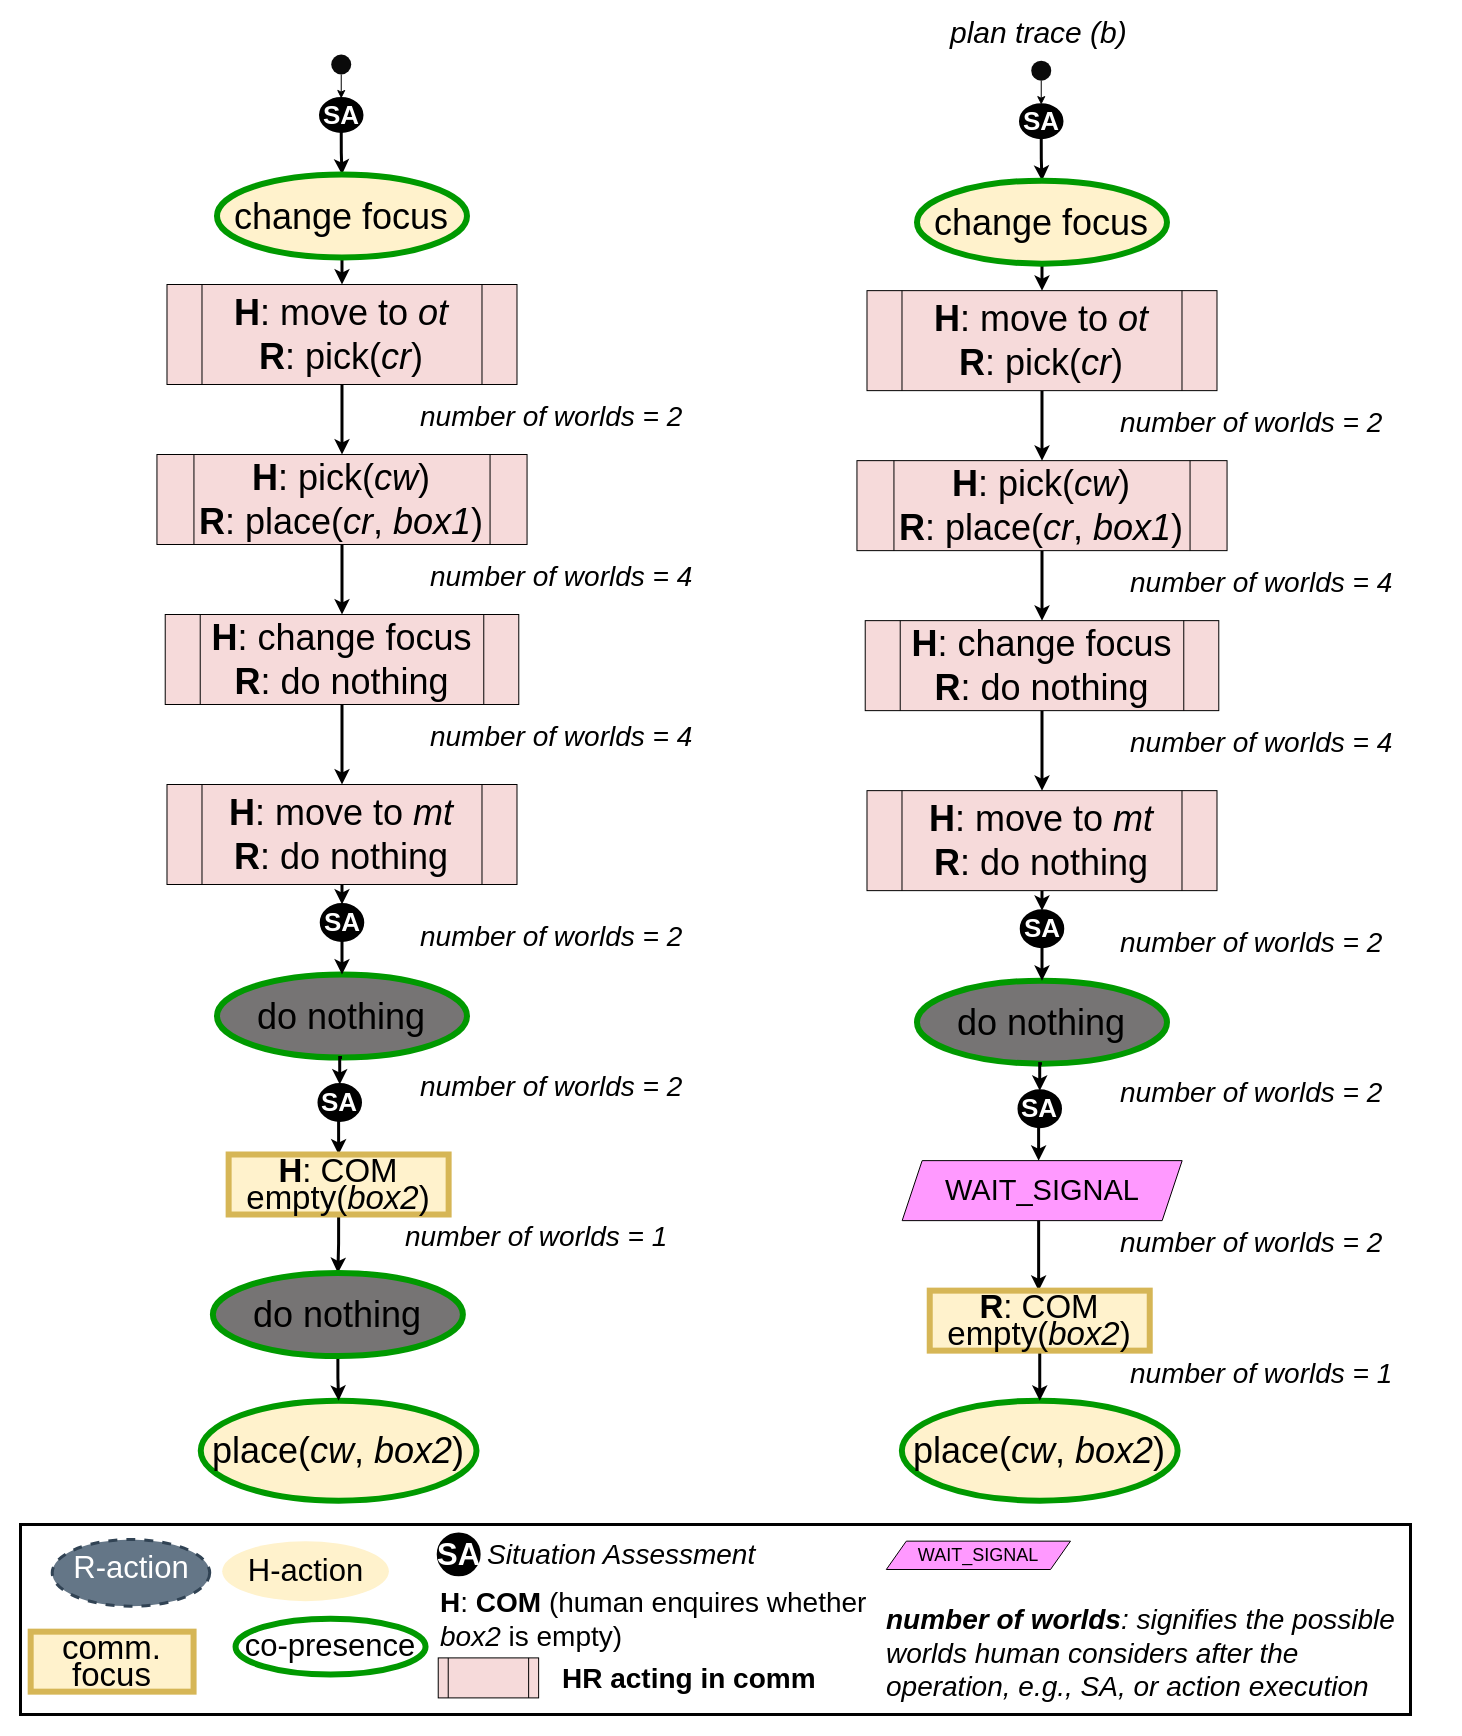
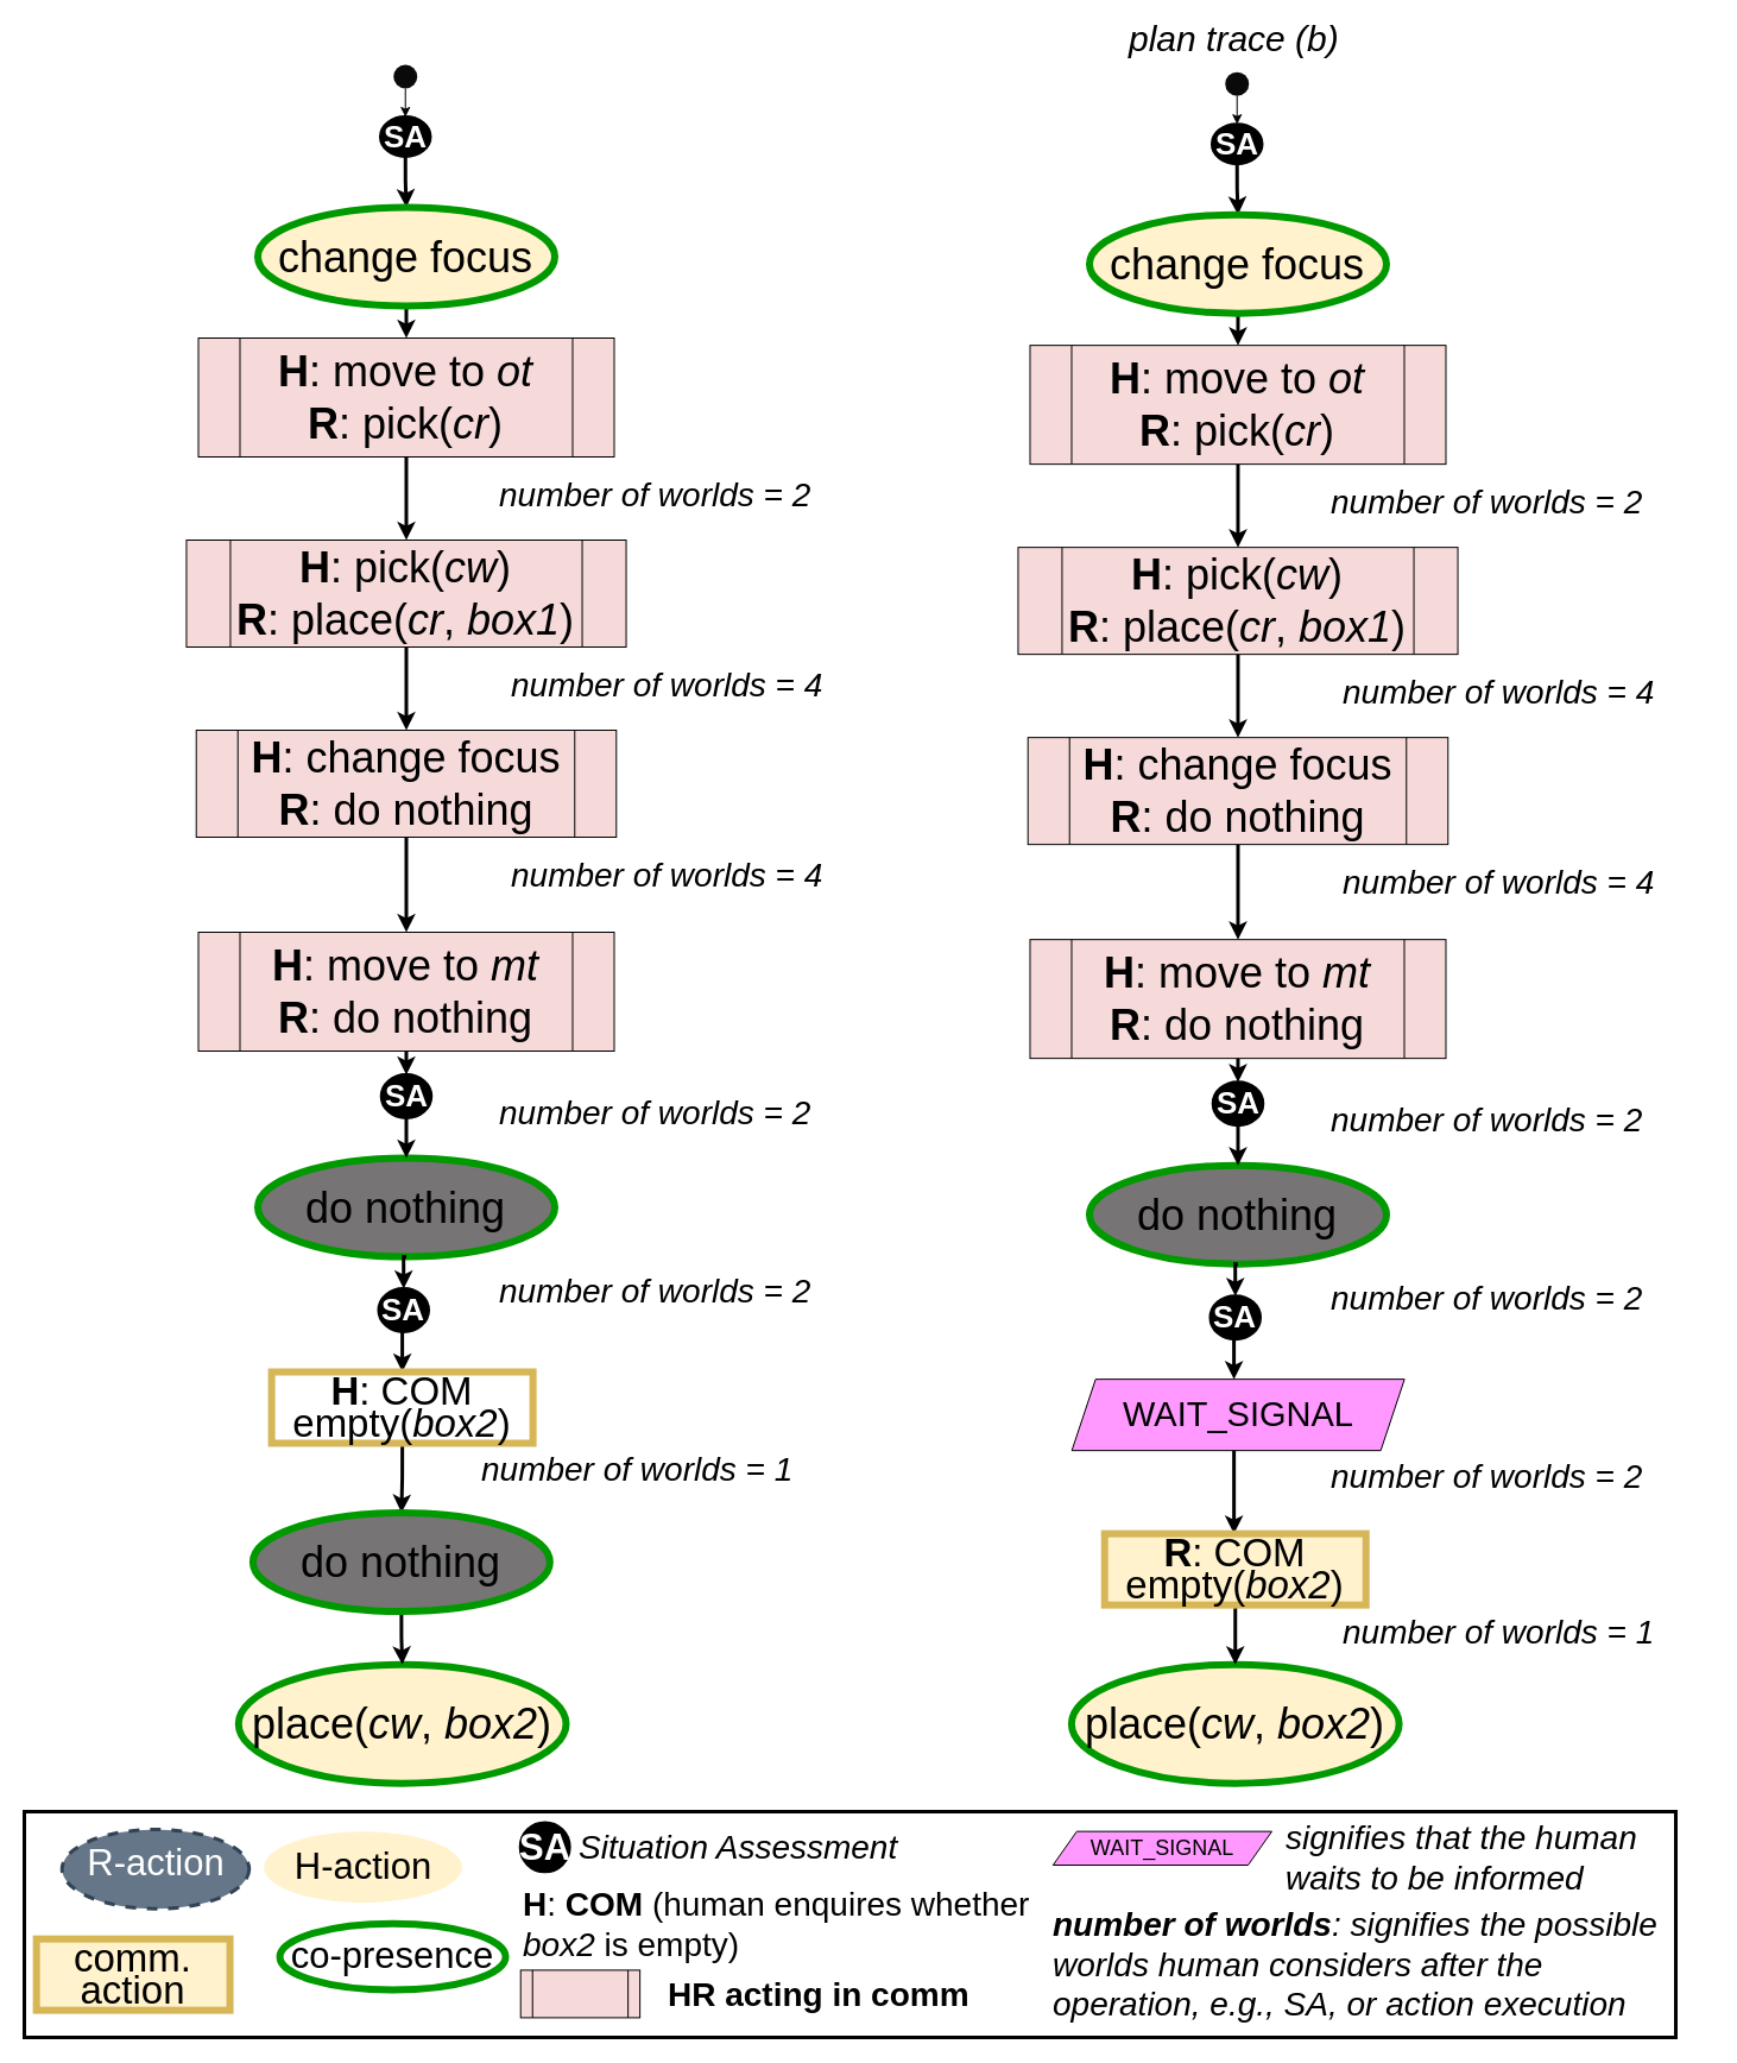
- <mxCell id="21" value="&lt;p style=&quot;line-height: 0.8;&quot;&gt;&lt;b&gt;H&lt;/b&gt;: COM&lt;br&gt;empty(&lt;i&gt;box2&lt;/i&gt;)&lt;/p&gt;" style="rounded=0;whiteSpace=wrap;html=1;strokeColor=#d6b656;strokeWidth=6;fillColor=#fff2cc;fontSize=33;" parent="1" vertex="1"><mxGeometry x="228.13" y="1154" width="220" height="60" as="geometry" /></mxCell>
+ <mxCell id="21" value="&lt;p style=&quot;line-height: 0.8;&quot;&gt;&lt;b&gt;H&lt;/b&gt;: COM&lt;br&gt;empty(&lt;i&gt;box2&lt;/i&gt;)&lt;/p&gt;" style="rounded=0;whiteSpace=wrap;html=1;strokeColor=#d6b656;strokeWidth=6;fillColor=#ffffff;fontSize=33;" parent="1" vertex="1"><mxGeometry x="228.13" y="1154" width="220" height="60" as="geometry" /></mxCell>
+ <mxCell id="77" value="&lt;i&gt;signifies that the human waits to be informed&lt;/i&gt;" style="text;html=1;strokeColor=none;fillColor=none;align=left;verticalAlign=middle;whiteSpace=wrap;rounded=0;shadow=0;glass=0;labelBackgroundColor=none;labelBorderColor=none;sketch=0;fontSize=28;fontColor=#000000;container=0;" parent="1" vertex="1"><mxGeometry x="1080" y="1533.42" width="311.8" height="60" as="geometry" /></mxCell>
- <mxCell id="32" value="&lt;p style=&quot;line-height: 0.8;&quot;&gt;comm.&lt;br&gt;focus&lt;/p&gt;" style="rounded=0;whiteSpace=wrap;html=1;strokeColor=#d6b656;strokeWidth=6;fillColor=#fff2cc;fontSize=33;" parent="1" vertex="1"><mxGeometry x="30.17" y="1631.16" width="162.91" height="60" as="geometry" /></mxCell>
+ <mxCell id="32" value="&lt;p style=&quot;line-height: 0.8;&quot;&gt;comm.&lt;br&gt;action&lt;/p&gt;" style="rounded=0;whiteSpace=wrap;html=1;strokeColor=#d6b656;strokeWidth=6;fillColor=#fff2cc;fontSize=33;" parent="1" vertex="1"><mxGeometry x="30.17" y="1631.16" width="162.91" height="60" as="geometry" /></mxCell>
